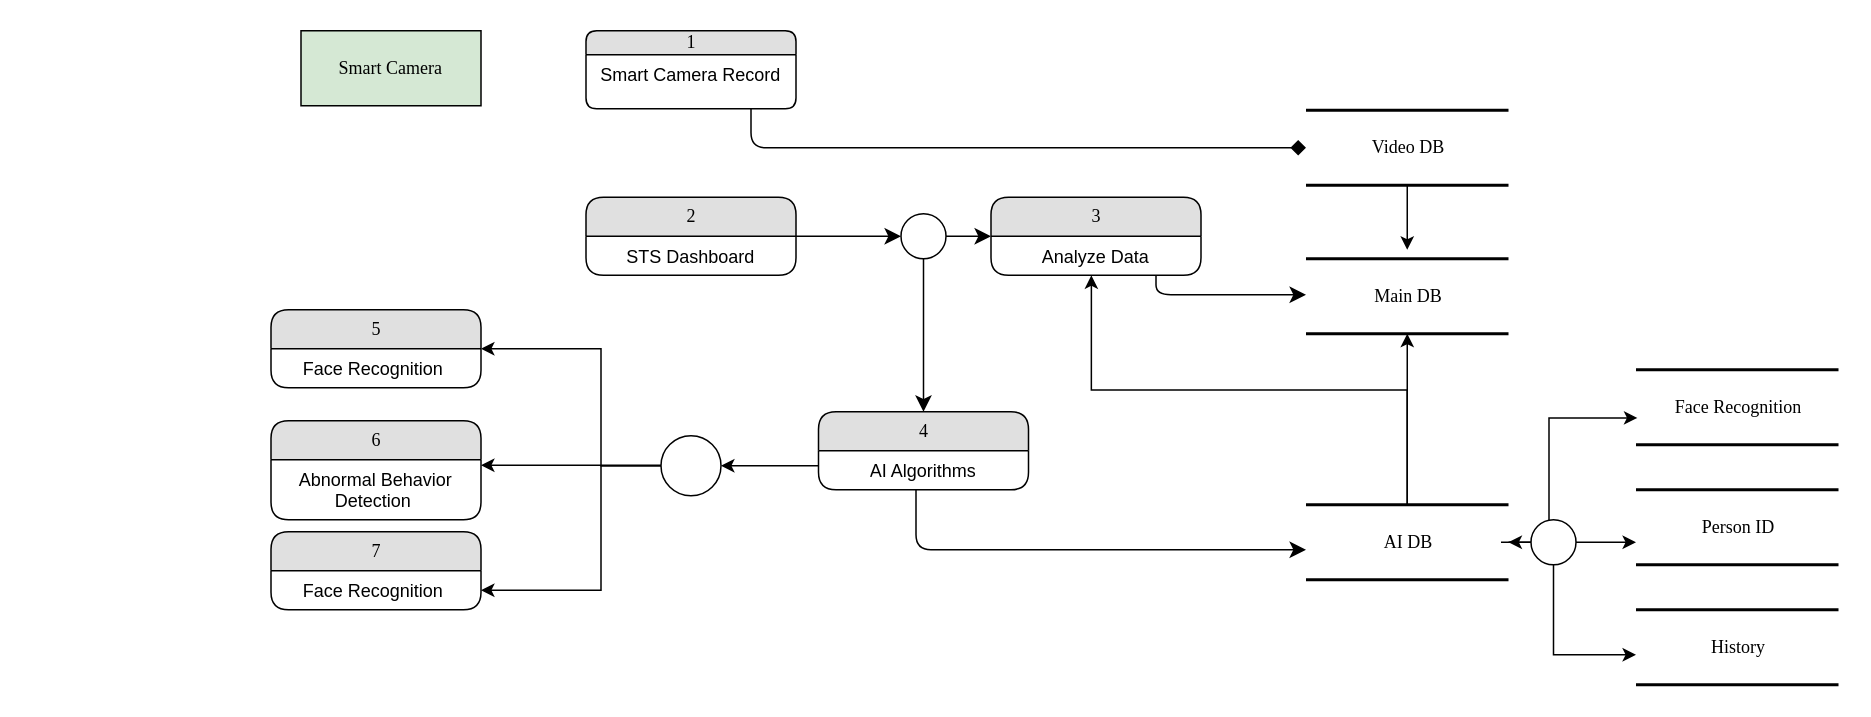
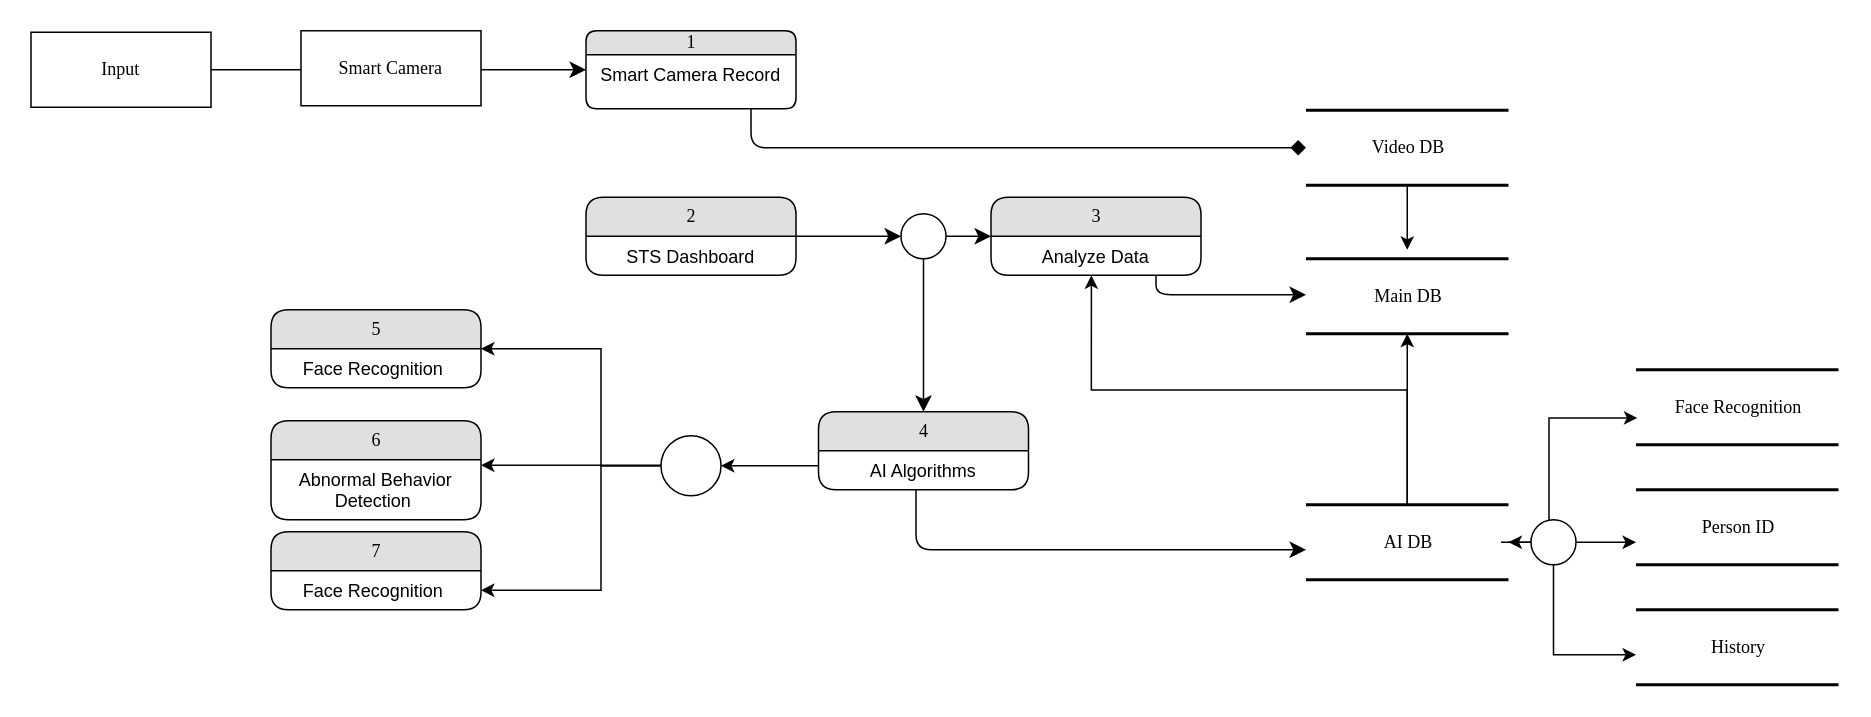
- <mxCell id="24" value="Smart Camera" style="whiteSpace=wrap;html=1;rounded=0;shadow=0;comic=0;labelBackgroundColor=none;strokeWidth=1;fontFamily=Verdana;fontSize=12;align=center;fillColor=#d5e8d4;" parent="1" vertex="1"><mxGeometry x="200" y="20" width="120" height="50" as="geometry" /></mxCell>
+ <mxCell id="24" value="Smart Camera" style="whiteSpace=wrap;html=1;rounded=0;shadow=0;comic=0;labelBackgroundColor=none;strokeWidth=1;fontFamily=Verdana;fontSize=12;align=center;" parent="1" vertex="1"><mxGeometry x="200" y="20" width="120" height="50" as="geometry" /></mxCell>
+ <mxCell id="6" value="Input" style="whiteSpace=wrap;html=1;rounded=0;shadow=0;comic=0;labelBackgroundColor=none;strokeWidth=1;fontFamily=Verdana;fontSize=12;align=center;" parent="1" vertex="1"><mxGeometry x="20" y="21" width="120" height="50" as="geometry" /></mxCell>
+ <mxCell id="5" style="edgeStyle=none;html=1;labelBackgroundColor=none;startFill=0;startSize=8;endFill=1;endSize=8;fontFamily=Verdana;fontSize=12;" parent="1" source="6" target="8" edge="1"><mxGeometry relative="1" as="geometry" /></mxCell>
